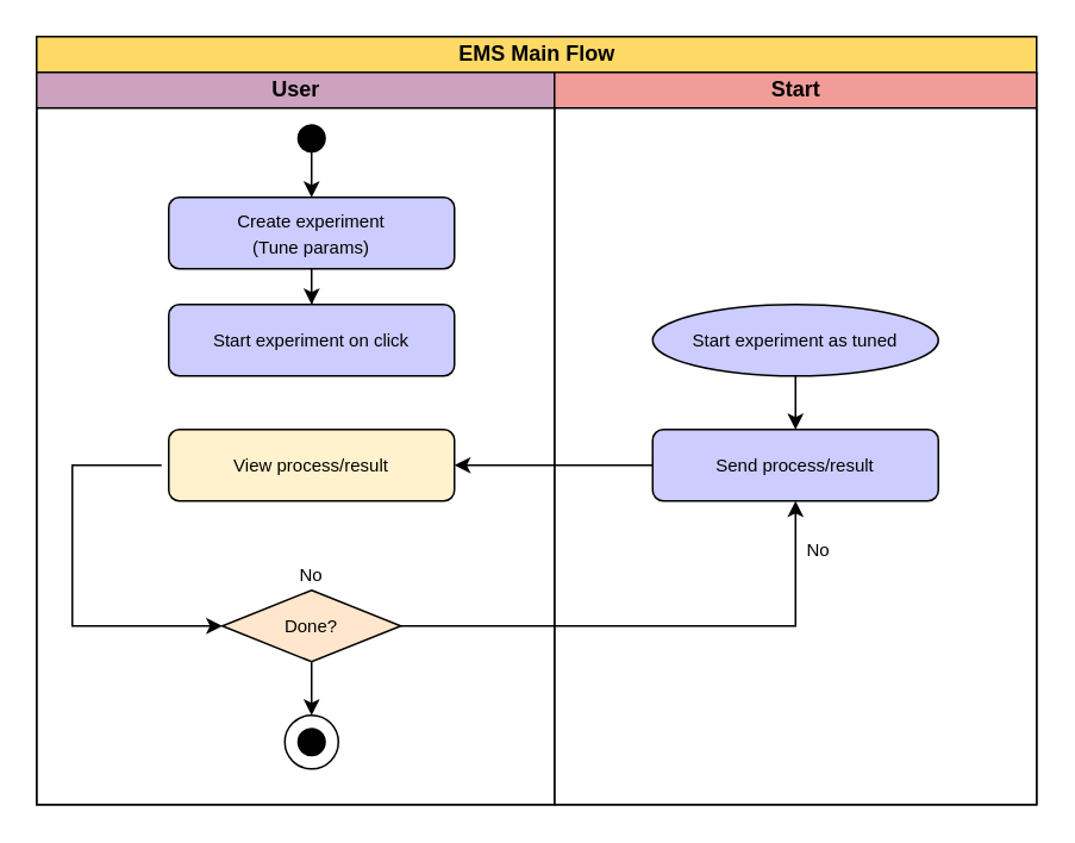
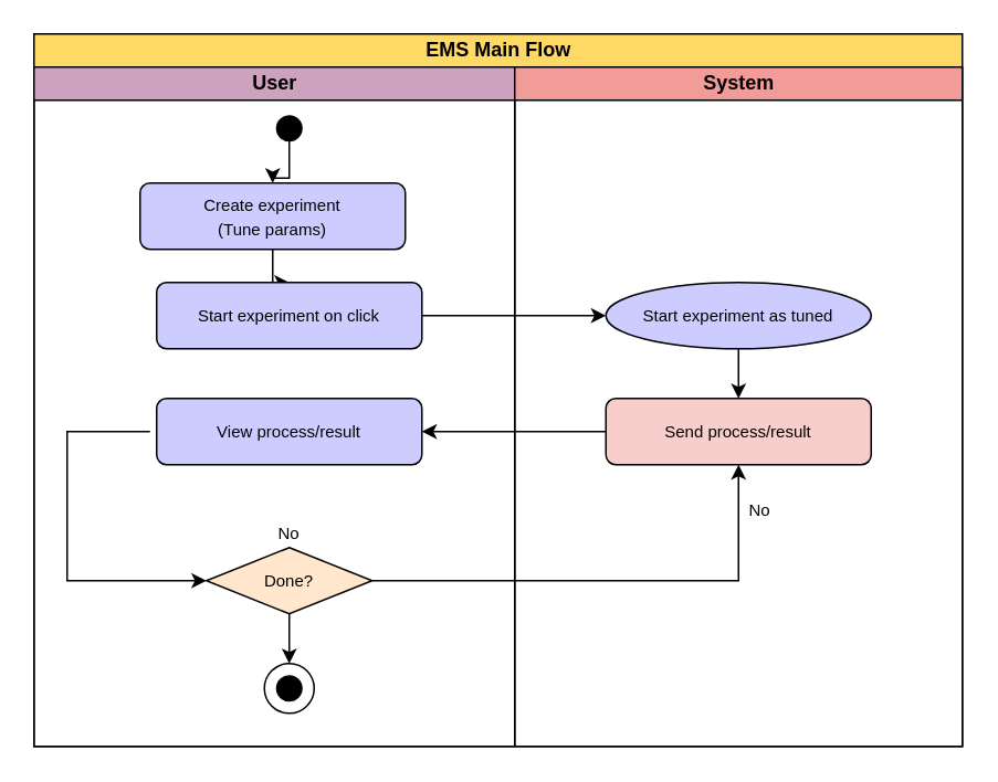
- <mxCell id="17" value="Start" style="swimlane;startSize=20;html=1;fillColor=#F19C99;" parent="2" vertex="1"><mxGeometry x="290" y="20" width="270" height="410" as="geometry" /></mxCell>
+ <mxCell id="17" value="System" style="swimlane;startSize=20;html=1;fillColor=#F19C99;" parent="2" vertex="1"><mxGeometry x="290" y="20" width="270" height="410" as="geometry" /></mxCell>
- <mxCell id="5" value="&lt;font style=&quot;font-size: 10px;&quot;&gt;Create experiment&lt;br&gt;(Tune params)&lt;br&gt;&lt;/font&gt;" style="rounded=1;whiteSpace=wrap;html=1;fillColor=#CCCCFF;" parent="3" vertex="1"><mxGeometry x="74" y="70" width="160" height="40" as="geometry" /></mxCell>
+ <mxCell id="5" value="&lt;font style=&quot;font-size: 10px;&quot;&gt;Create experiment&lt;br&gt;(Tune params)&lt;br&gt;&lt;/font&gt;" style="rounded=1;whiteSpace=wrap;html=1;fillColor=#CCCCFF;" parent="3" vertex="1"><mxGeometry x="64" y="70" width="160" height="40" as="geometry" /></mxCell>
+ <mxCell id="22" style="edgeStyle=orthogonalEdgeStyle;rounded=0;orthogonalLoop=1;jettySize=auto;html=1;" parent="2" source="8" target="18" edge="1"><mxGeometry relative="1" as="geometry" /></mxCell>
- <mxCell id="9" value="&lt;font style=&quot;font-size: 10px;&quot;&gt;View process/result&lt;br&gt;&lt;/font&gt;" style="rounded=1;whiteSpace=wrap;html=1;fillColor=#fff2cc;" parent="3" vertex="1"><mxGeometry x="74" y="200" width="160" height="40" as="geometry" /></mxCell>
+ <mxCell id="9" value="&lt;font style=&quot;font-size: 10px;&quot;&gt;View process/result&lt;br&gt;&lt;/font&gt;" style="rounded=1;whiteSpace=wrap;html=1;fillColor=#CCCCFF;" parent="3" vertex="1"><mxGeometry x="74" y="200" width="160" height="40" as="geometry" /></mxCell>
- <mxCell id="20" value="&lt;font style=&quot;font-size: 10px;&quot;&gt;Send process/result&lt;br&gt;&lt;/font&gt;" style="rounded=1;whiteSpace=wrap;html=1;fillColor=#CCCCFF;" parent="17" vertex="1"><mxGeometry x="55" y="200" width="160" height="40" as="geometry" /></mxCell>
+ <mxCell id="20" value="&lt;font style=&quot;font-size: 10px;&quot;&gt;Send process/result&lt;br&gt;&lt;/font&gt;" style="rounded=1;whiteSpace=wrap;html=1;fillColor=#f8cecc;" parent="17" vertex="1"><mxGeometry x="55" y="200" width="160" height="40" as="geometry" /></mxCell>
